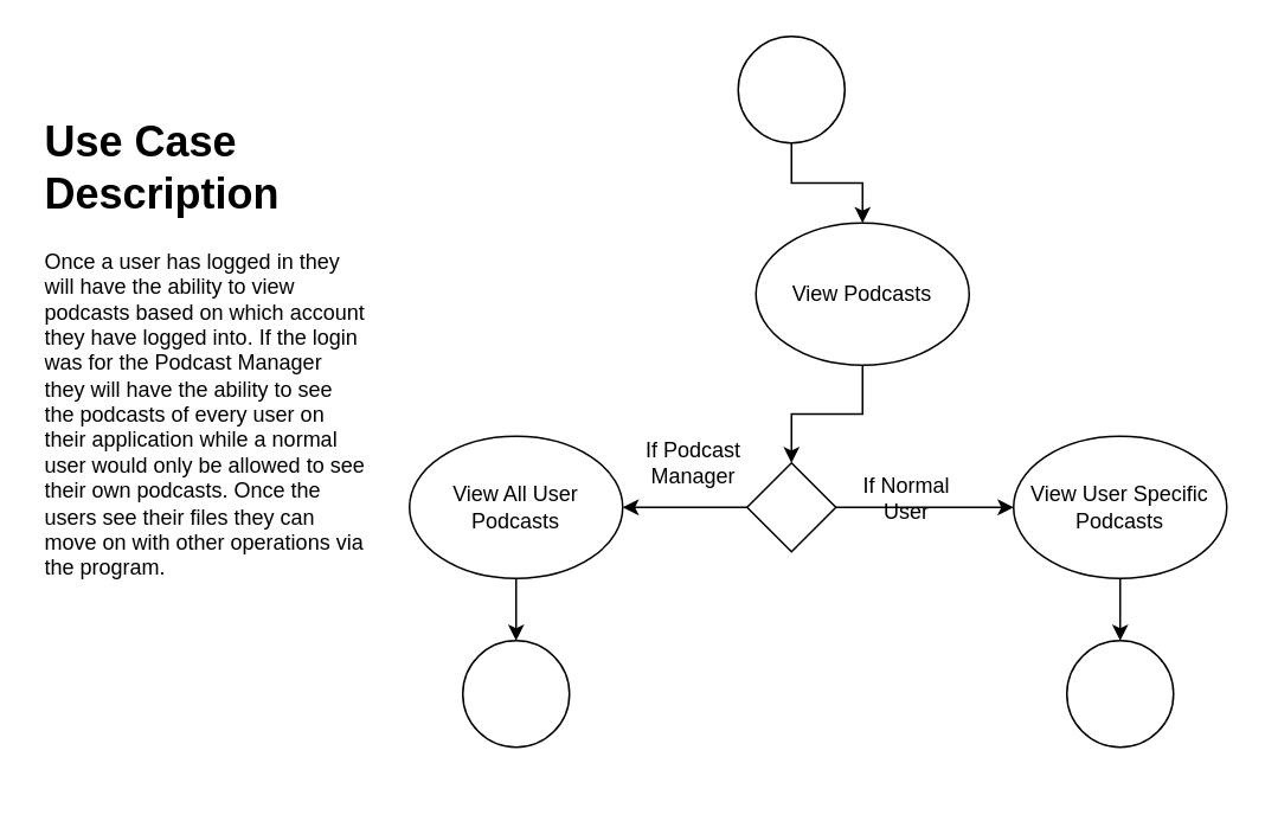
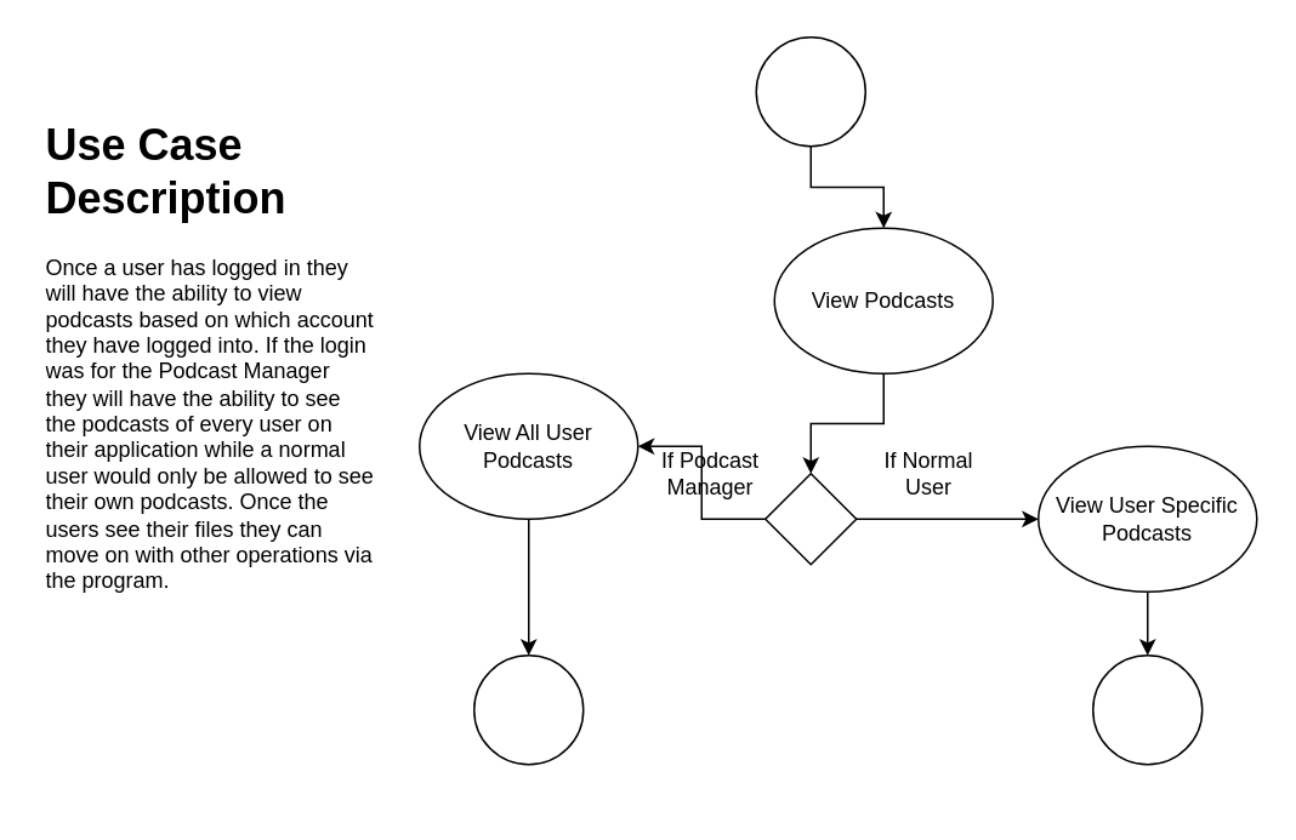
- <mxCell id="14" value="If Normal User" style="text;html=1;strokeColor=none;fillColor=none;align=center;verticalAlign=middle;whiteSpace=wrap;rounded=0;" vertex="1" parent="1"><mxGeometry x="480" y="265" width="60" height="30" as="geometry" /></mxCell>
+ <mxCell id="14" value="If Normal User" style="text;html=1;strokeColor=none;fillColor=none;align=center;verticalAlign=middle;whiteSpace=wrap;rounded=0;" vertex="1" parent="1"><mxGeometry x="480" y="245" width="60" height="30" as="geometry" /></mxCell>
- <mxCell id="10" value="View All User Podcasts" style="ellipse;whiteSpace=wrap;html=1;" vertex="1" parent="1"><mxGeometry x="230" y="245" width="120" height="80" as="geometry" /></mxCell>
+ <mxCell id="10" value="View All User Podcasts" style="ellipse;whiteSpace=wrap;html=1;" vertex="1" parent="1"><mxGeometry x="230" y="205" width="120" height="80" as="geometry" /></mxCell>
